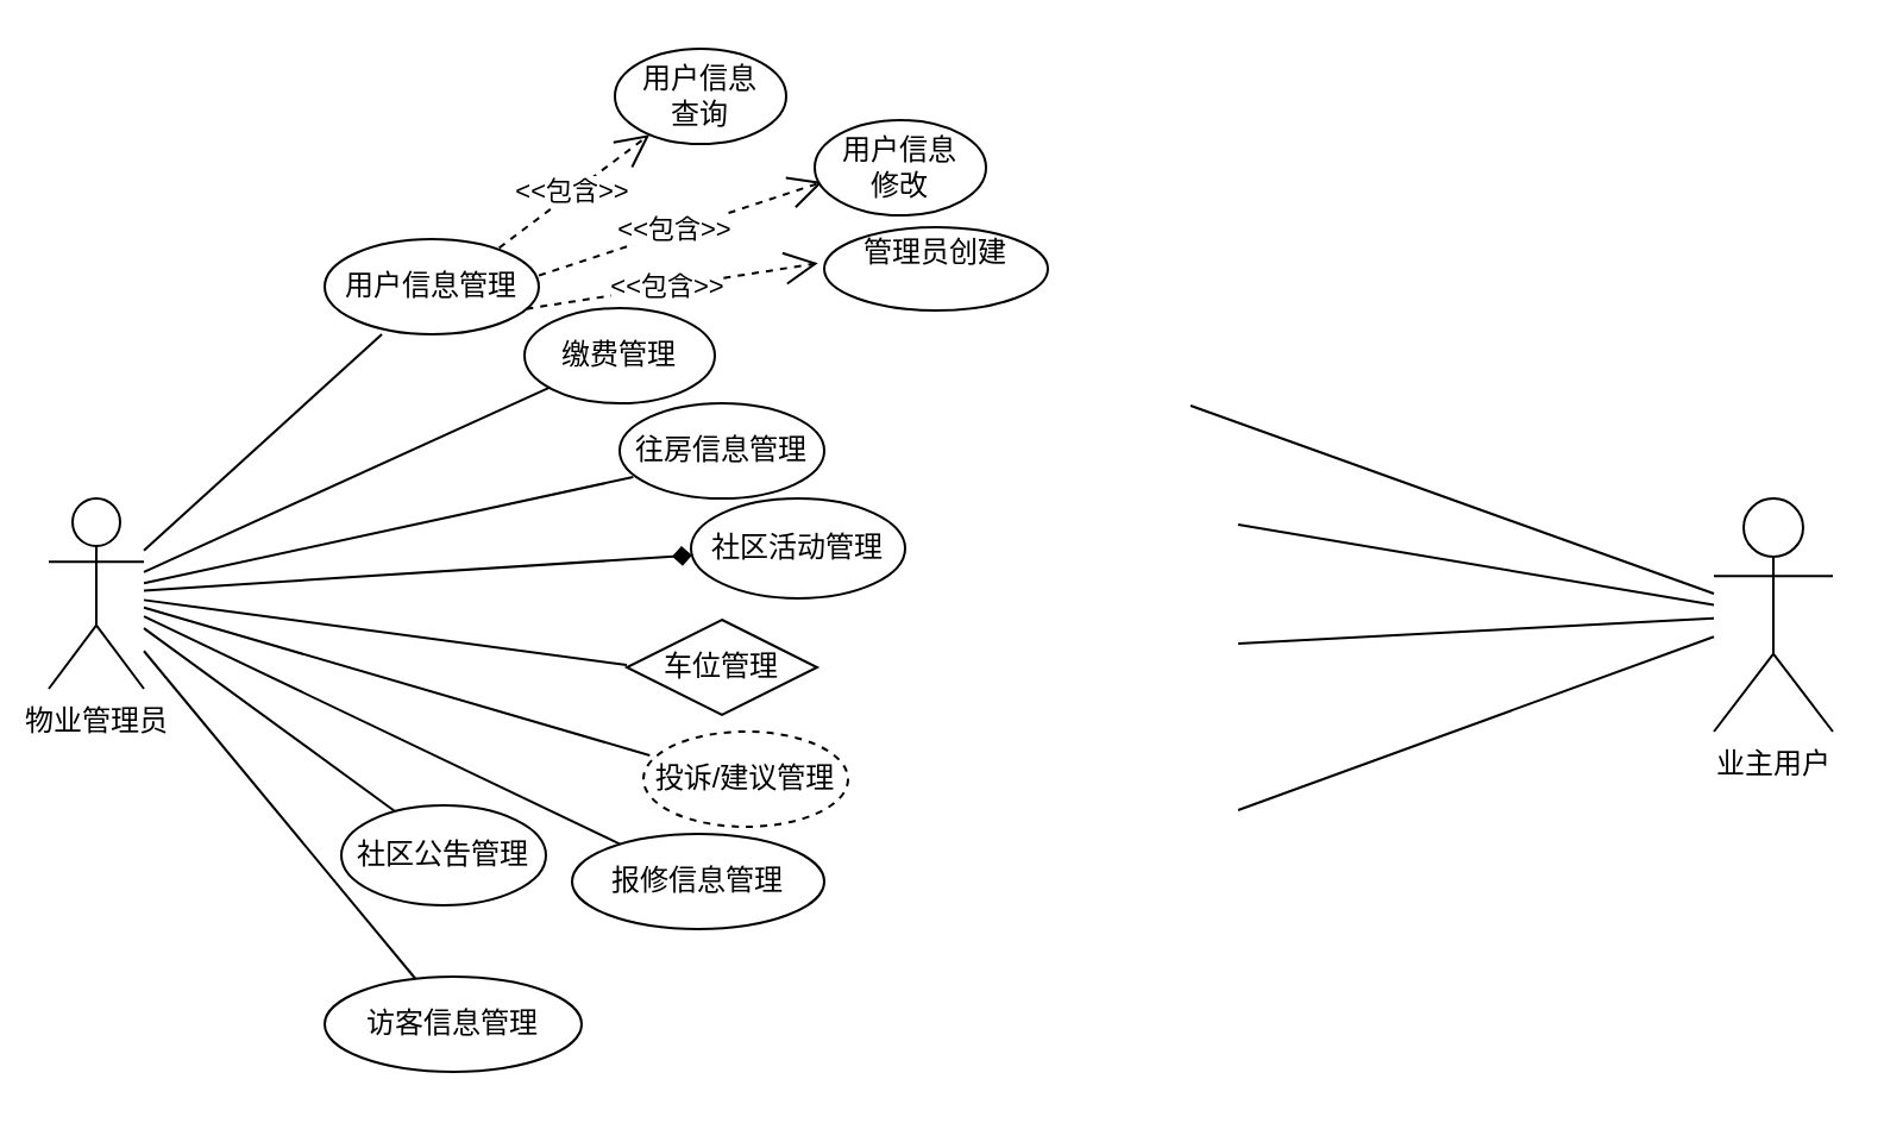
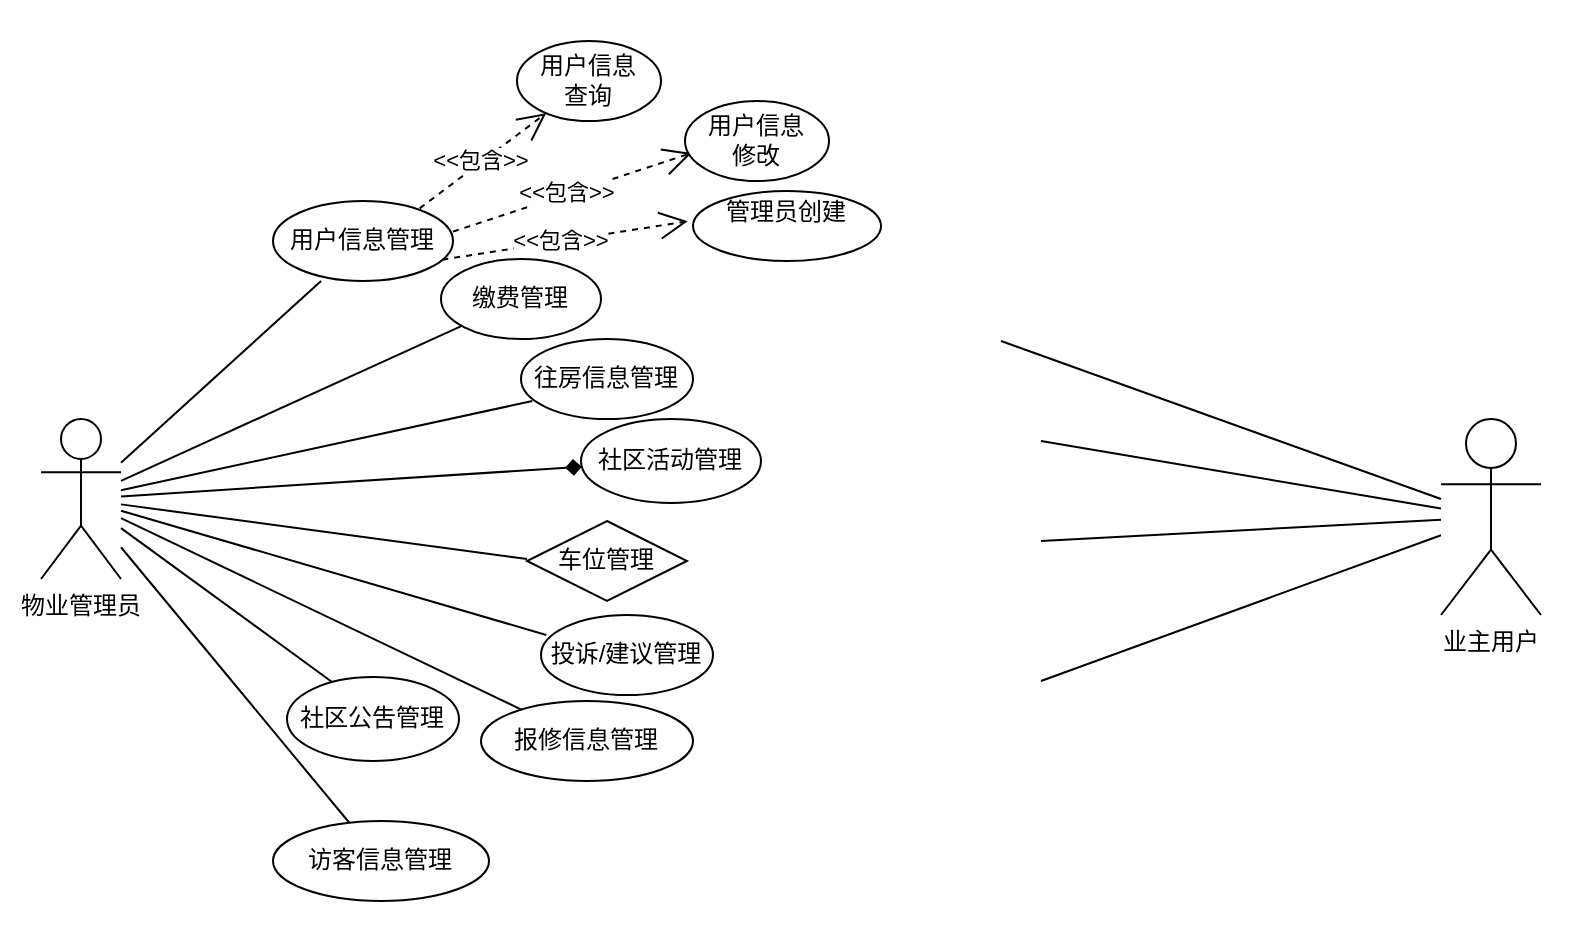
- <mxCell id="4" value="投诉/建议管理" style="ellipse;whiteSpace=wrap;html=1;dashed=1;" parent="1" vertex="1"><mxGeometry x="270" y="307" width="86" height="40" as="geometry" /></mxCell>
+ <mxCell id="4" value="投诉/建议管理" style="ellipse;whiteSpace=wrap;html=1;" parent="1" vertex="1"><mxGeometry x="270" y="307" width="86" height="40" as="geometry" /></mxCell>
